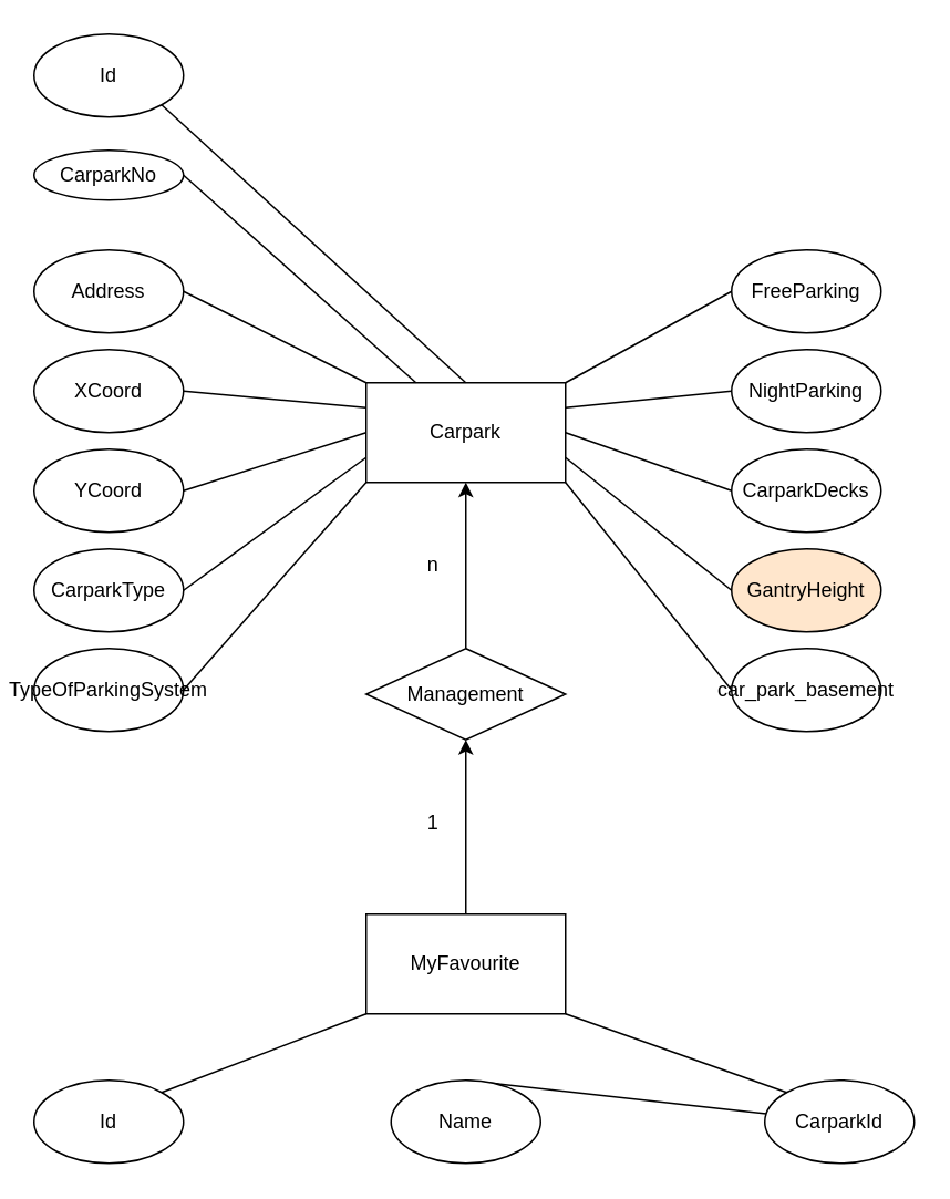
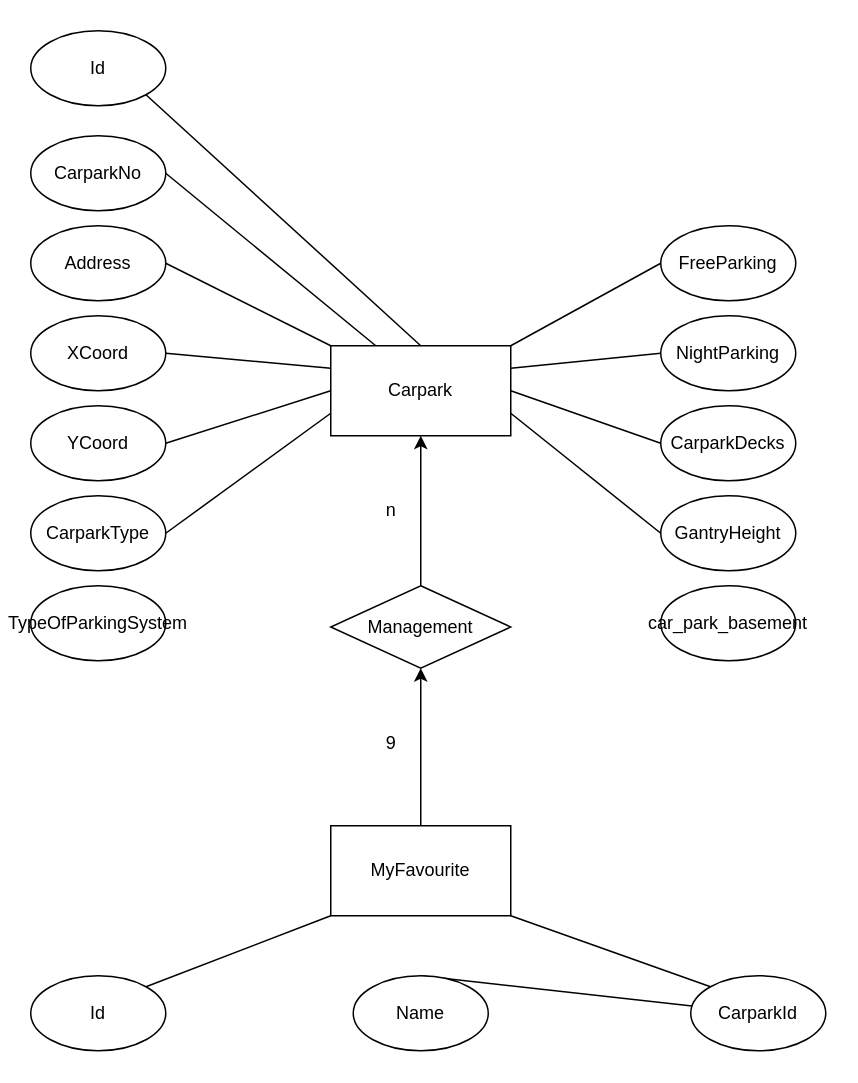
- <mxCell id="3" value="CarparkNo" style="ellipse;whiteSpace=wrap;html=1;" parent="1" vertex="1"><mxGeometry x="20" y="90" width="90" height="30" as="geometry" /></mxCell>
+ <mxCell id="3" value="CarparkNo" style="ellipse;whiteSpace=wrap;html=1;" parent="1" vertex="1"><mxGeometry x="20" y="90" width="90" height="50" as="geometry" /></mxCell>
- <mxCell id="16" value="" style="endArrow=none;html=1;exitX=1;exitY=0.5;exitDx=0;exitDy=0;entryX=0;entryY=1;entryDx=0;entryDy=0;" parent="1" source="8" target="2" edge="1"><mxGeometry width="50" height="50" relative="1" as="geometry"><mxPoint x="470" y="350" as="sourcePoint" /><mxPoint x="520" y="300" as="targetPoint" /></mxGeometry></mxCell>
- <mxCell id="14" value="" style="endArrow=none;html=1;entryX=1;entryY=1;entryDx=0;entryDy=0;exitX=0;exitY=0.5;exitDx=0;exitDy=0;" parent="1" source="13" target="2" edge="1"><mxGeometry width="50" height="50" relative="1" as="geometry"><mxPoint x="430" y="410" as="sourcePoint" /><mxPoint x="670" y="280" as="targetPoint" /></mxGeometry></mxCell>
- <mxCell id="7" value="GantryHeight" style="ellipse;whiteSpace=wrap;html=1;fillColor=#ffe6cc;" parent="1" vertex="1"><mxGeometry x="440" y="330" width="90" height="50" as="geometry" /></mxCell>
+ <mxCell id="7" value="GantryHeight" style="ellipse;whiteSpace=wrap;html=1;" parent="1" vertex="1"><mxGeometry x="440" y="330" width="90" height="50" as="geometry" /></mxCell>
- <mxCell id="31" value="1" style="text;html=1;align=center;verticalAlign=middle;resizable=0;points=[];autosize=1;strokeColor=none;fillColor=none;" parent="1" vertex="1"><mxGeometry x="245" y="480" width="30" height="30" as="geometry" /></mxCell>
+ <mxCell id="31" value="9" style="text;html=1;align=center;verticalAlign=middle;resizable=0;points=[];autosize=1;strokeColor=none;fillColor=none;" parent="1" vertex="1"><mxGeometry x="245" y="480" width="30" height="30" as="geometry" /></mxCell>
